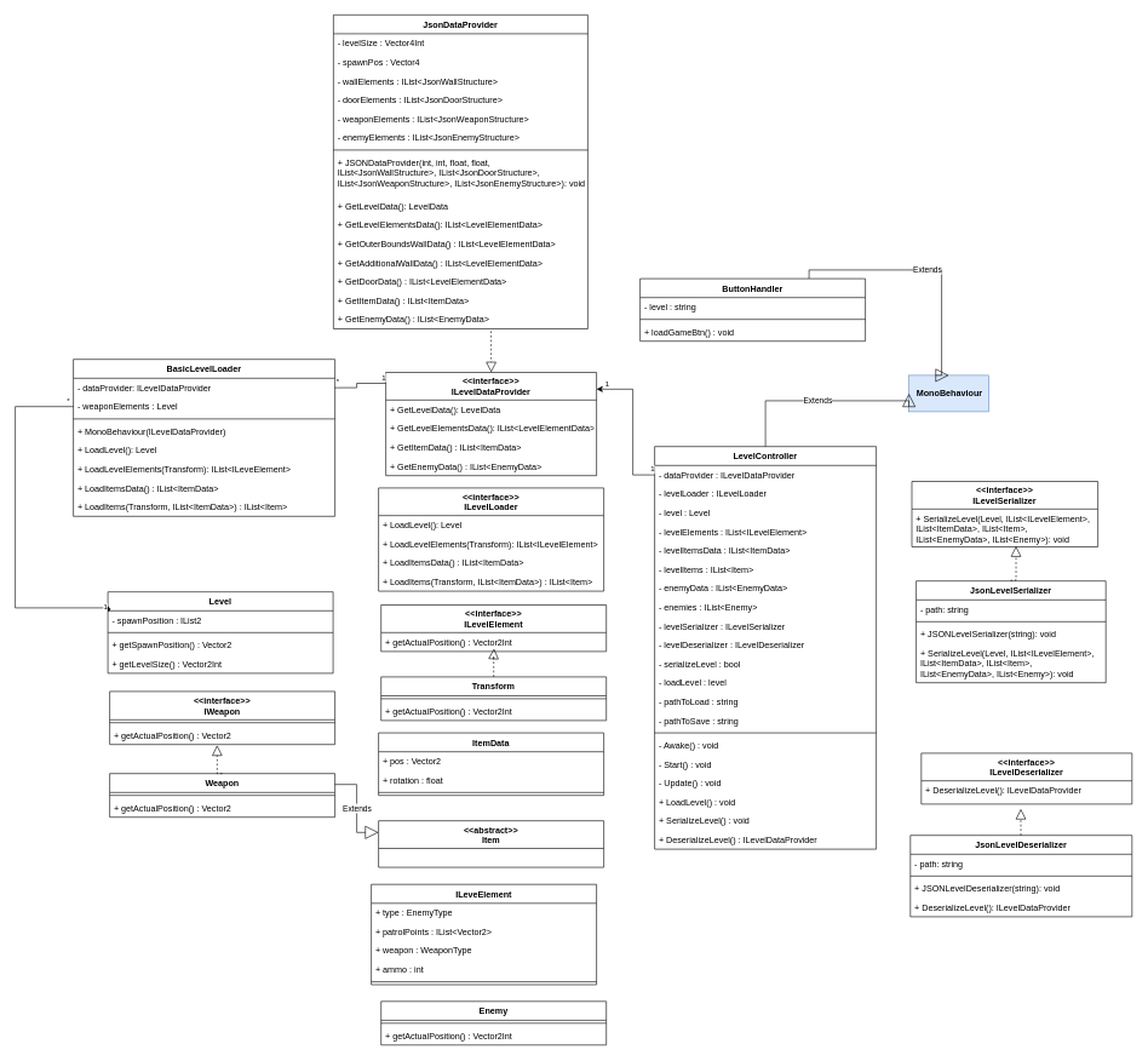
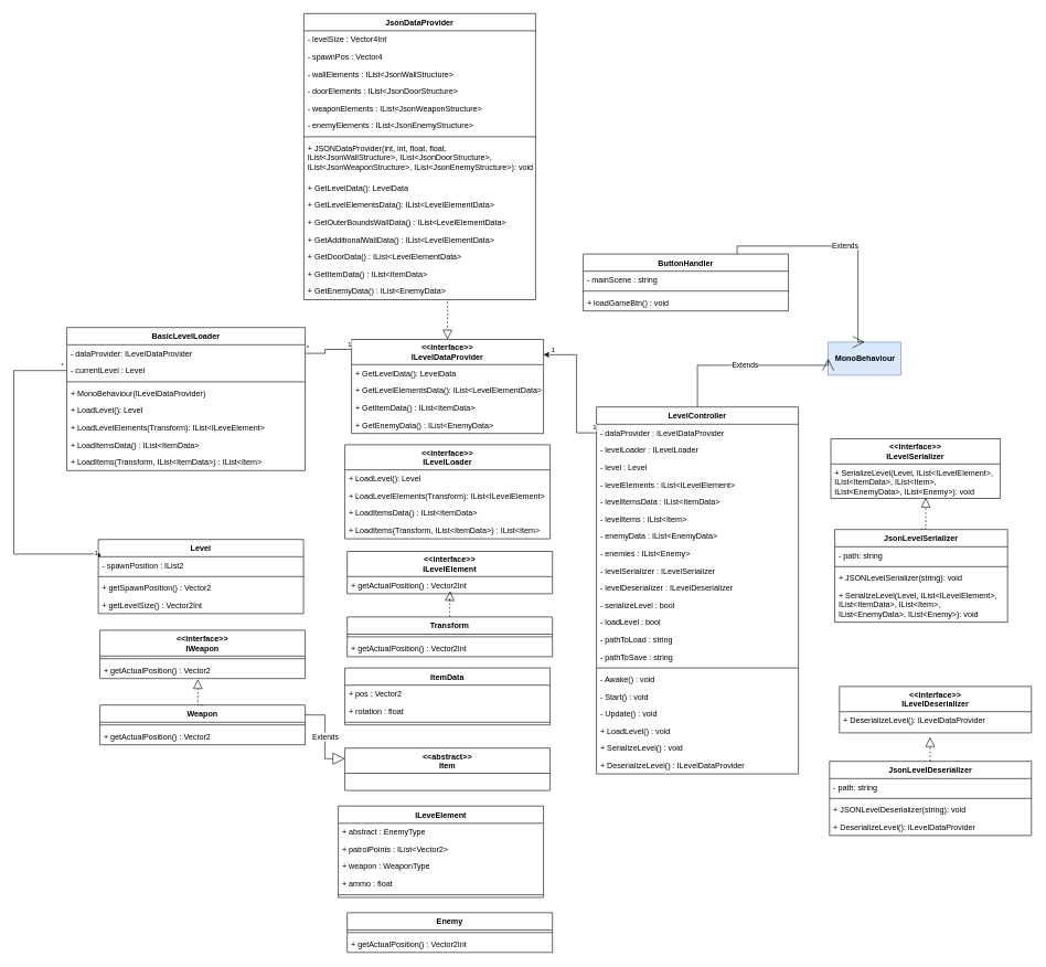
- <mxCell id="85" value="- level : string" style="text;strokeColor=none;fillColor=none;align=left;verticalAlign=top;spacingLeft=4;spacingRight=4;overflow=hidden;rotatable=0;points=[[0,0.5],[1,0.5]];portConstraint=eastwest;" parent="84" vertex="1"><mxGeometry y="26" width="310" height="26" as="geometry" /></mxCell>
+ <mxCell id="85" value="- mainScene : string" style="text;strokeColor=none;fillColor=none;align=left;verticalAlign=top;spacingLeft=4;spacingRight=4;overflow=hidden;rotatable=0;points=[[0,0.5],[1,0.5]];portConstraint=eastwest;" parent="84" vertex="1"><mxGeometry y="26" width="310" height="26" as="geometry" /></mxCell>
- <mxCell id="56" value="Extends" style="endArrow=block;endSize=16;endFill=0;html=1;edgeStyle=orthogonalEdgeStyle;rounded=0;exitX=0.75;exitY=0;exitDx=0;exitDy=0;entryX=0.5;entryY=0;entryDx=0;entryDy=0;" parent="1" source="84" target="55" edge="1"><mxGeometry width="160" relative="1" as="geometry"><mxPoint x="1350.5" y="445" as="sourcePoint" /><mxPoint x="940.5" y="519" as="targetPoint" /><Array as="points"><mxPoint x="1113.5" y="371" /><mxPoint x="1295.5" y="371" /></Array></mxGeometry></mxCell>
+ <mxCell id="56" value="Extends" style="endArrow=open;endSize=16;endFill=0;html=1;edgeStyle=orthogonalEdgeStyle;rounded=0;exitX=0.75;exitY=0;exitDx=0;exitDy=0;entryX=0.5;entryY=0;entryDx=0;entryDy=0;" parent="1" source="84" target="55" edge="1"><mxGeometry width="160" relative="1" as="geometry"><mxPoint x="1350.5" y="445" as="sourcePoint" /><mxPoint x="940.5" y="519" as="targetPoint" /><Array as="points"><mxPoint x="1113.5" y="371" /><mxPoint x="1295.5" y="371" /></Array></mxGeometry></mxCell>
- <mxCell id="93" value="Extends" style="endArrow=block;endSize=16;endFill=0;html=1;edgeStyle=orthogonalEdgeStyle;rounded=0;exitX=0.5;exitY=0;exitDx=0;exitDy=0;entryX=0;entryY=0.5;entryDx=0;entryDy=0;" parent="1" source="57" target="55" edge="1"><mxGeometry width="160" relative="1" as="geometry"><mxPoint x="1223.5" y="339" as="sourcePoint" /><mxPoint x="1405.5" y="482" as="targetPoint" /><Array as="points"><mxPoint x="1053.5" y="551" /></Array></mxGeometry></mxCell>
+ <mxCell id="93" value="Extends" style="endArrow=open;endSize=16;endFill=0;html=1;edgeStyle=orthogonalEdgeStyle;rounded=0;exitX=0.5;exitY=0;exitDx=0;exitDy=0;entryX=0;entryY=0.5;entryDx=0;entryDy=0;" parent="1" source="57" target="55" edge="1"><mxGeometry width="160" relative="1" as="geometry"><mxPoint x="1223.5" y="339" as="sourcePoint" /><mxPoint x="1405.5" y="482" as="targetPoint" /><Array as="points"><mxPoint x="1053.5" y="551" /></Array></mxGeometry></mxCell>
- <mxCell id="9" value="- weaponElements : Level" style="text;strokeColor=none;fillColor=none;align=left;verticalAlign=top;spacingLeft=4;spacingRight=4;overflow=hidden;rotatable=0;points=[[0,0.5],[1,0.5]];portConstraint=eastwest;" parent="7" vertex="1"><mxGeometry y="52" width="360" height="26" as="geometry" /></mxCell>
+ <mxCell id="9" value="- currentLevel : Level" style="text;strokeColor=none;fillColor=none;align=left;verticalAlign=top;spacingLeft=4;spacingRight=4;overflow=hidden;rotatable=0;points=[[0,0.5],[1,0.5]];portConstraint=eastwest;" parent="7" vertex="1"><mxGeometry y="52" width="360" height="26" as="geometry" /></mxCell>
- <mxCell id="69" value="- loadLevel : level" style="text;strokeColor=none;fillColor=none;align=left;verticalAlign=top;spacingLeft=4;spacingRight=4;overflow=hidden;rotatable=0;points=[[0,0.5],[1,0.5]];portConstraint=eastwest;" parent="57" vertex="1"><mxGeometry y="312" width="305" height="26" as="geometry" /></mxCell>
+ <mxCell id="69" value="- loadLevel : bool" style="text;strokeColor=none;fillColor=none;align=left;verticalAlign=top;spacingLeft=4;spacingRight=4;overflow=hidden;rotatable=0;points=[[0,0.5],[1,0.5]];portConstraint=eastwest;" parent="57" vertex="1"><mxGeometry y="312" width="305" height="26" as="geometry" /></mxCell>
- <mxCell id="115" value="+ type : EnemyType" style="text;strokeColor=none;fillColor=none;align=left;verticalAlign=top;spacingLeft=4;spacingRight=4;overflow=hidden;rotatable=0;points=[[0,0.5],[1,0.5]];portConstraint=eastwest;" parent="114" vertex="1"><mxGeometry y="26" width="310" height="26" as="geometry" /></mxCell>
+ <mxCell id="115" value="+ abstract : EnemyType" style="text;strokeColor=none;fillColor=none;align=left;verticalAlign=top;spacingLeft=4;spacingRight=4;overflow=hidden;rotatable=0;points=[[0,0.5],[1,0.5]];portConstraint=eastwest;" parent="114" vertex="1"><mxGeometry y="26" width="310" height="26" as="geometry" /></mxCell>
- <mxCell id="118" value="+ ammo : int" style="text;strokeColor=none;fillColor=none;align=left;verticalAlign=top;spacingLeft=4;spacingRight=4;overflow=hidden;rotatable=0;points=[[0,0.5],[1,0.5]];portConstraint=eastwest;" parent="114" vertex="1"><mxGeometry y="104" width="310" height="26" as="geometry" /></mxCell>
+ <mxCell id="118" value="+ ammo : float" style="text;strokeColor=none;fillColor=none;align=left;verticalAlign=top;spacingLeft=4;spacingRight=4;overflow=hidden;rotatable=0;points=[[0,0.5],[1,0.5]];portConstraint=eastwest;" parent="114" vertex="1"><mxGeometry y="104" width="310" height="26" as="geometry" /></mxCell>
